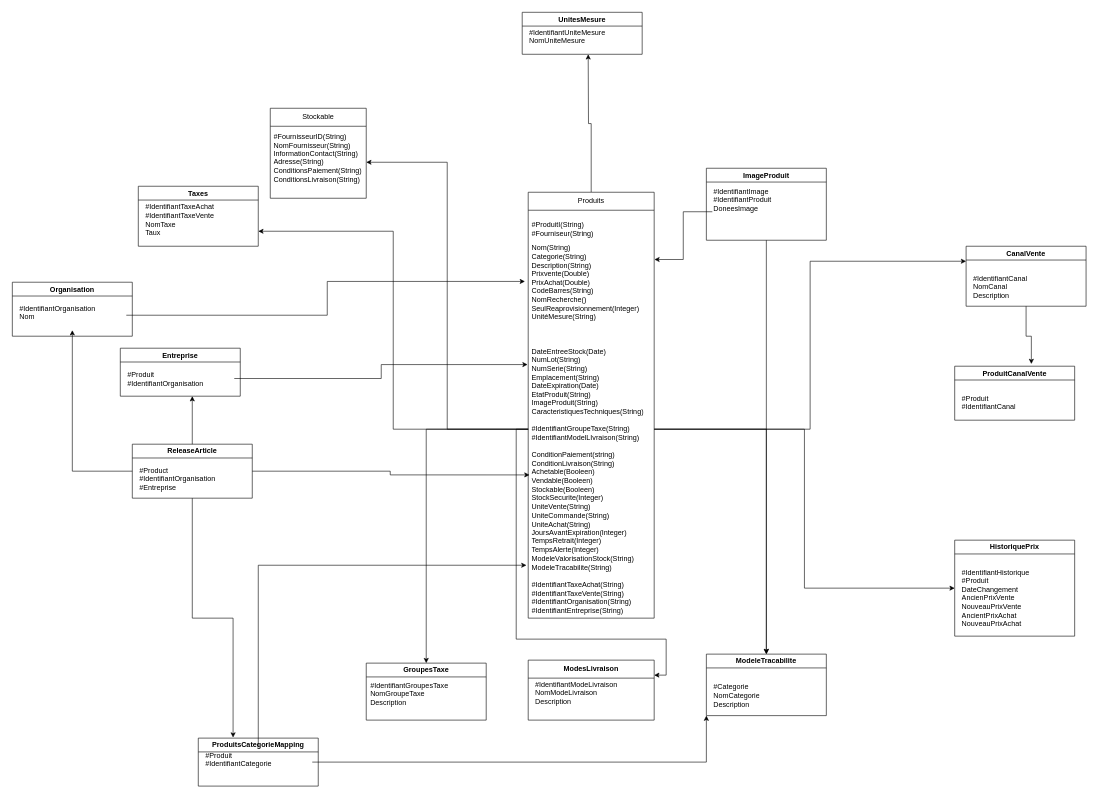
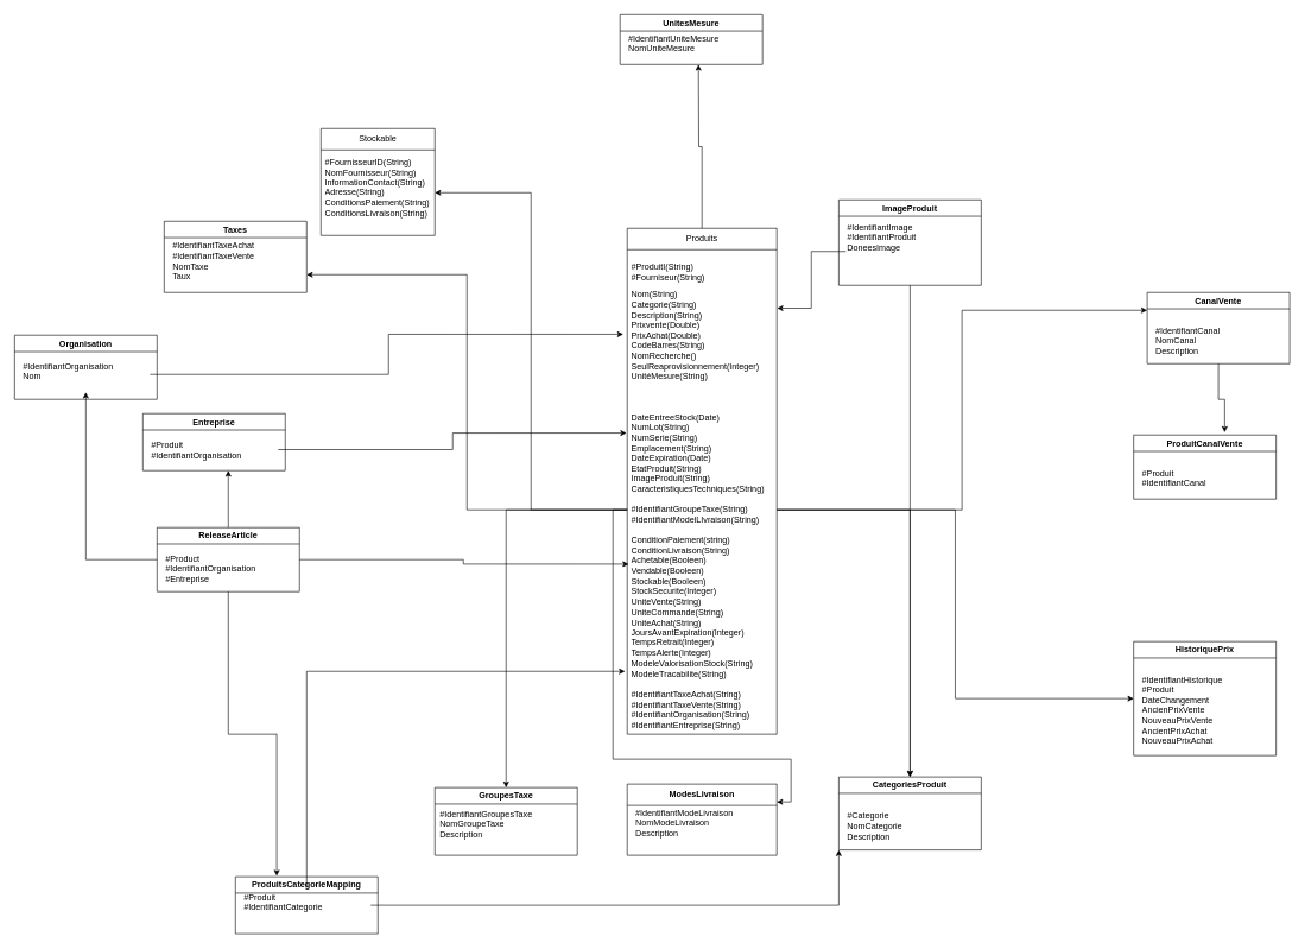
- <mxCell id="12" value="ModeleTracabilite" style="swimlane;whiteSpace=wrap;html=1;" parent="1" vertex="1"><mxGeometry x="1177" y="1090" width="200" height="102.5" as="geometry" /></mxCell>
+ <mxCell id="12" value="CategoriesProduit" style="swimlane;whiteSpace=wrap;html=1;" parent="1" vertex="1"><mxGeometry x="1177" y="1090" width="200" height="102.5" as="geometry" /></mxCell>
